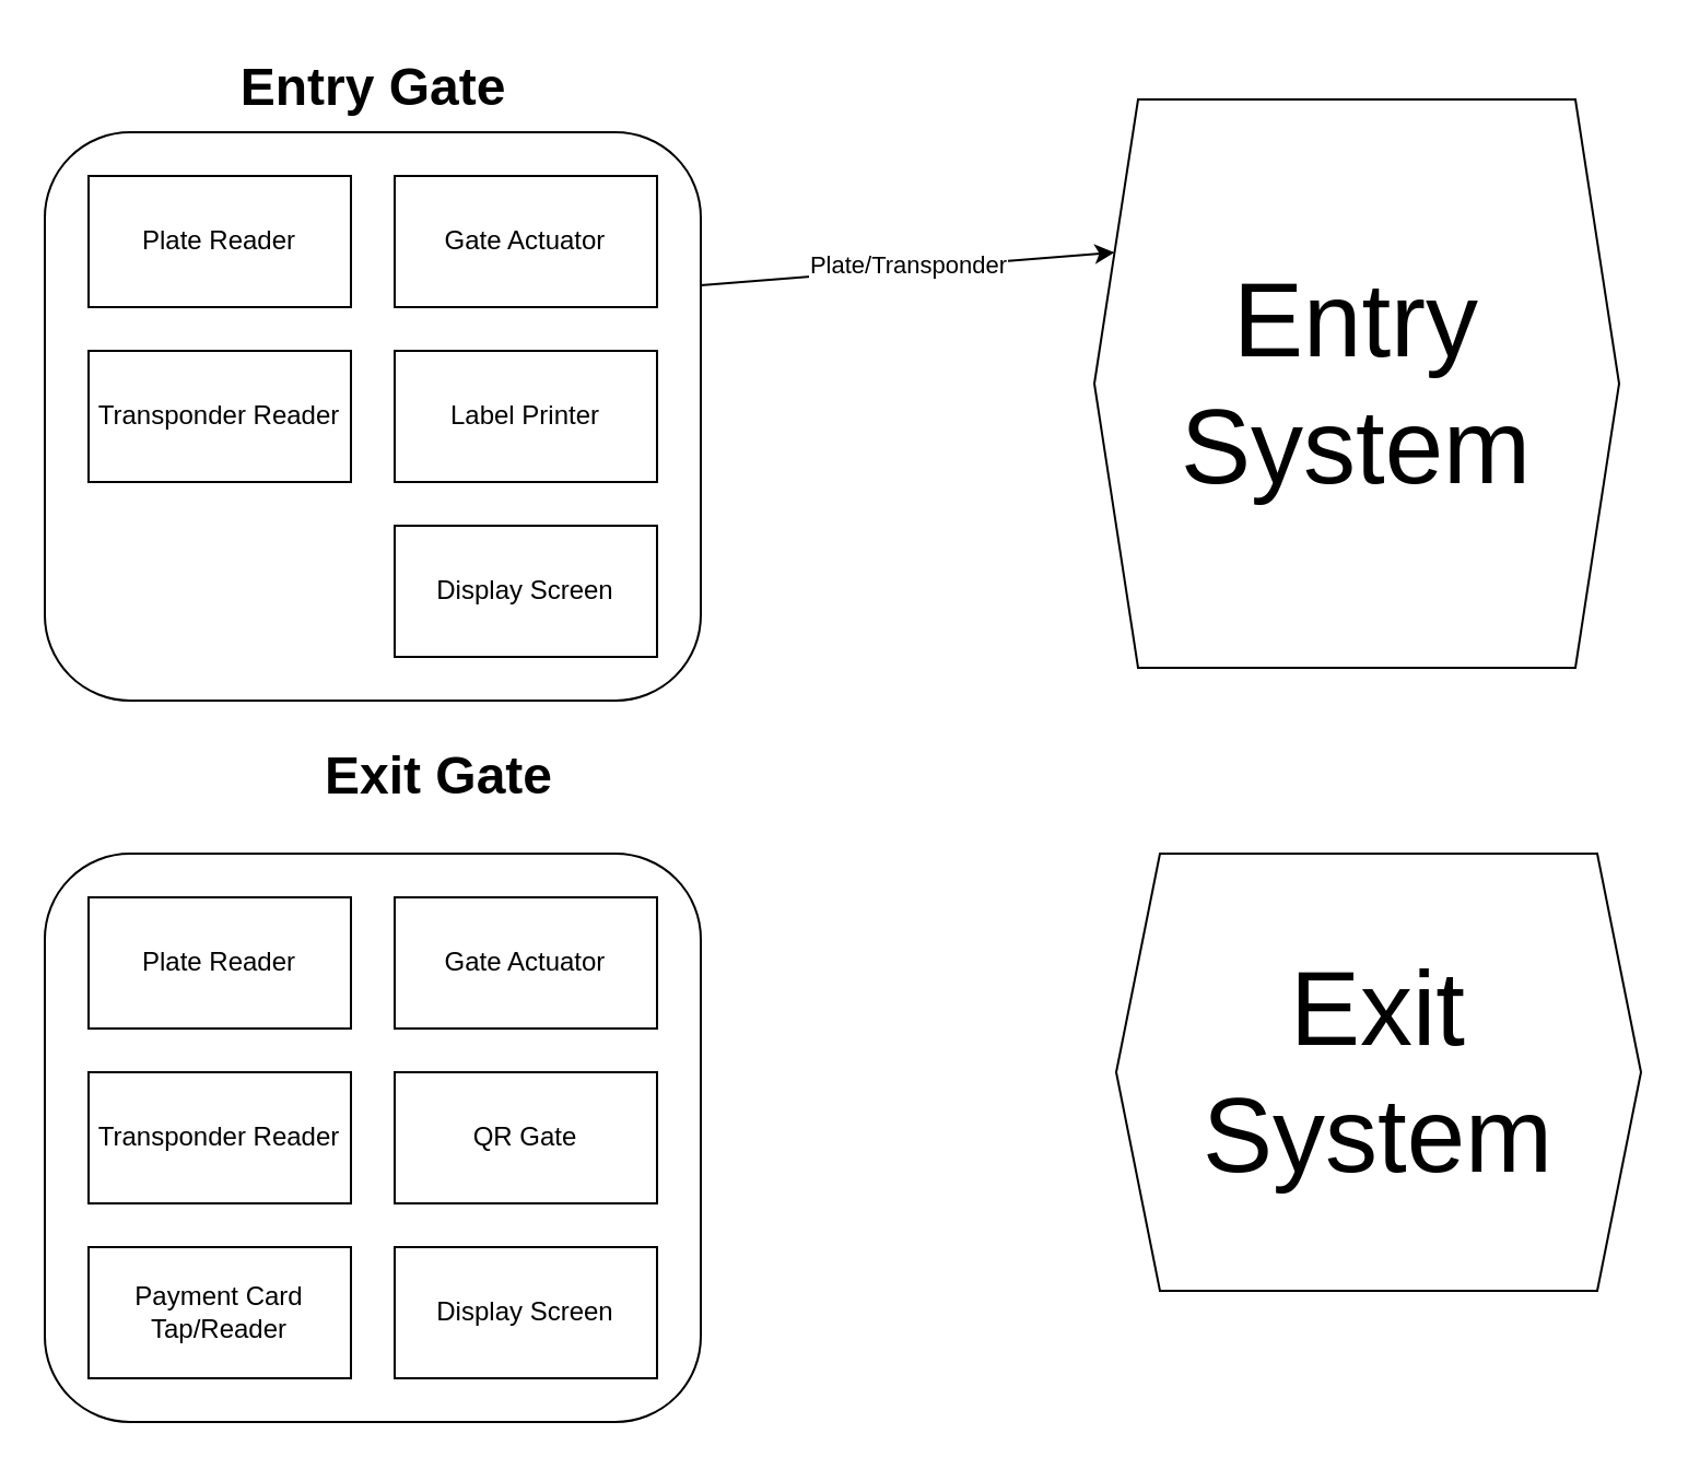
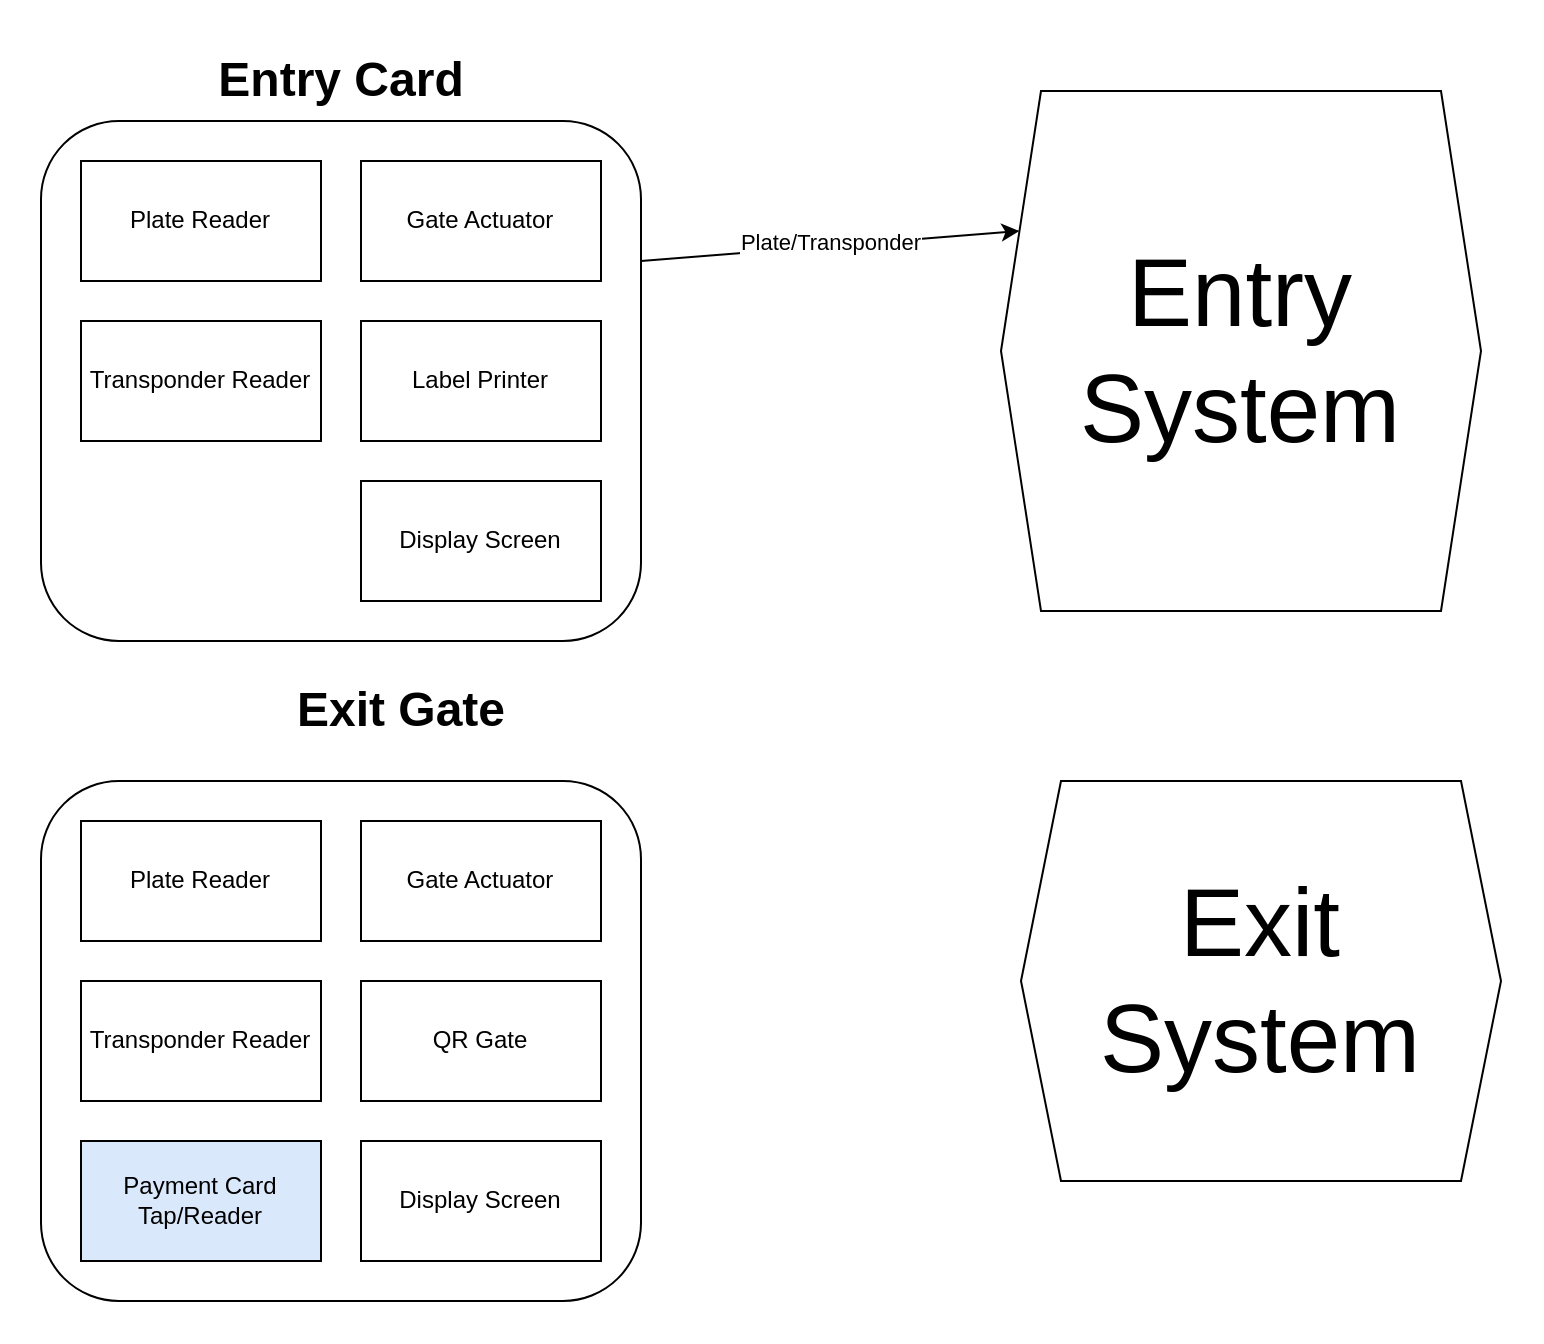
- <mxCell id="17" value="Entry Gate" style="text;strokeColor=none;fillColor=none;html=1;fontSize=24;fontStyle=1;verticalAlign=middle;align=center;" vertex="1" parent="1"><mxGeometry x="120" y="20" width="100" height="40" as="geometry" /></mxCell>
+ <mxCell id="17" value="Entry Card" style="text;strokeColor=none;fillColor=none;html=1;fontSize=24;fontStyle=1;verticalAlign=middle;align=center;" vertex="1" parent="1"><mxGeometry x="120" y="20" width="100" height="40" as="geometry" /></mxCell>
- <mxCell id="16" value="Payment Card&lt;br&gt;Tap/Reader" style="rounded=0;whiteSpace=wrap;html=1;" vertex="1" parent="9"><mxGeometry x="20" y="180" width="120" height="60" as="geometry" /></mxCell>
+ <mxCell id="16" value="Payment Card&lt;br&gt;Tap/Reader" style="rounded=0;whiteSpace=wrap;html=1;fillColor=#dae8fc;" vertex="1" parent="9"><mxGeometry x="20" y="180" width="120" height="60" as="geometry" /></mxCell>
